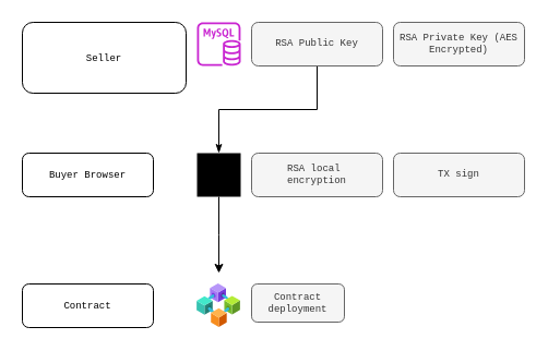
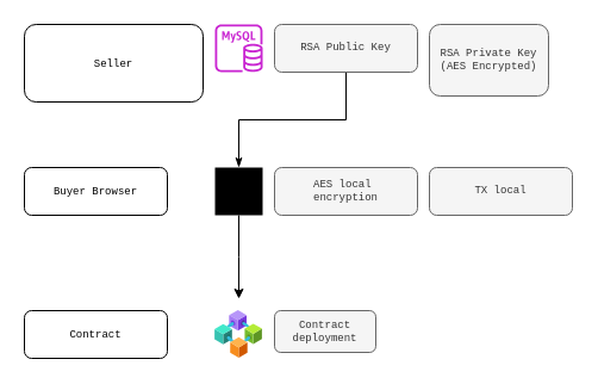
- <mxCell id="4" value="&lt;font&gt;RSA Private Key (AES Encrypted)&lt;/font&gt;" style="rounded=1;whiteSpace=wrap;html=1;fillColor=#f5f5f5;fontColor=#333333;strokeColor=#666666;fontFamily=Courier New;fontSize=9;" parent="1" vertex="1"><mxGeometry x="360" y="20" width="120" height="40" as="geometry" /></mxCell>
+ <mxCell id="4" value="&lt;font&gt;RSA Private Key (AES Encrypted)&lt;/font&gt;" style="rounded=1;whiteSpace=wrap;html=1;fillColor=#f5f5f5;fontColor=#333333;strokeColor=#666666;fontFamily=Courier New;fontSize=9;" parent="1" vertex="1"><mxGeometry x="360" y="20" width="100" height="60" as="geometry" /></mxCell>
- <mxCell id="12" value="&lt;font&gt;RSA local&amp;nbsp;&lt;/font&gt;&lt;div&gt;&lt;span style=&quot;background-color: transparent; color: light-dark(rgb(51, 51, 51), rgb(193, 193, 193));&quot;&gt;encryption&lt;/span&gt;&lt;/div&gt;" style="rounded=1;whiteSpace=wrap;html=1;fillColor=#f5f5f5;fontColor=#333333;strokeColor=#666666;fontFamily=Courier New;fontSize=9;" parent="1" vertex="1"><mxGeometry x="230" y="140" width="120" height="40" as="geometry" /></mxCell>
+ <mxCell id="12" value="&lt;font&gt;AES local&amp;nbsp;&lt;/font&gt;&lt;div&gt;&lt;span style=&quot;background-color: transparent; color: light-dark(rgb(51, 51, 51), rgb(193, 193, 193));&quot;&gt;encryption&lt;/span&gt;&lt;/div&gt;" style="rounded=1;whiteSpace=wrap;html=1;fillColor=#f5f5f5;fontColor=#333333;strokeColor=#666666;fontFamily=Courier New;fontSize=9;" parent="1" vertex="1"><mxGeometry x="230" y="140" width="120" height="40" as="geometry" /></mxCell>
- <mxCell id="14" value="TX sign" style="rounded=1;whiteSpace=wrap;html=1;fillColor=#f5f5f5;fontColor=#333333;strokeColor=#666666;fontFamily=Courier New;fontSize=9;" vertex="1" parent="1"><mxGeometry x="360" y="140" width="120" height="40" as="geometry" /></mxCell>
+ <mxCell id="14" value="TX local" style="rounded=1;whiteSpace=wrap;html=1;fillColor=#f5f5f5;fontColor=#333333;strokeColor=#666666;fontFamily=Courier New;fontSize=9;" vertex="1" parent="1"><mxGeometry x="360" y="140" width="120" height="40" as="geometry" /></mxCell>
